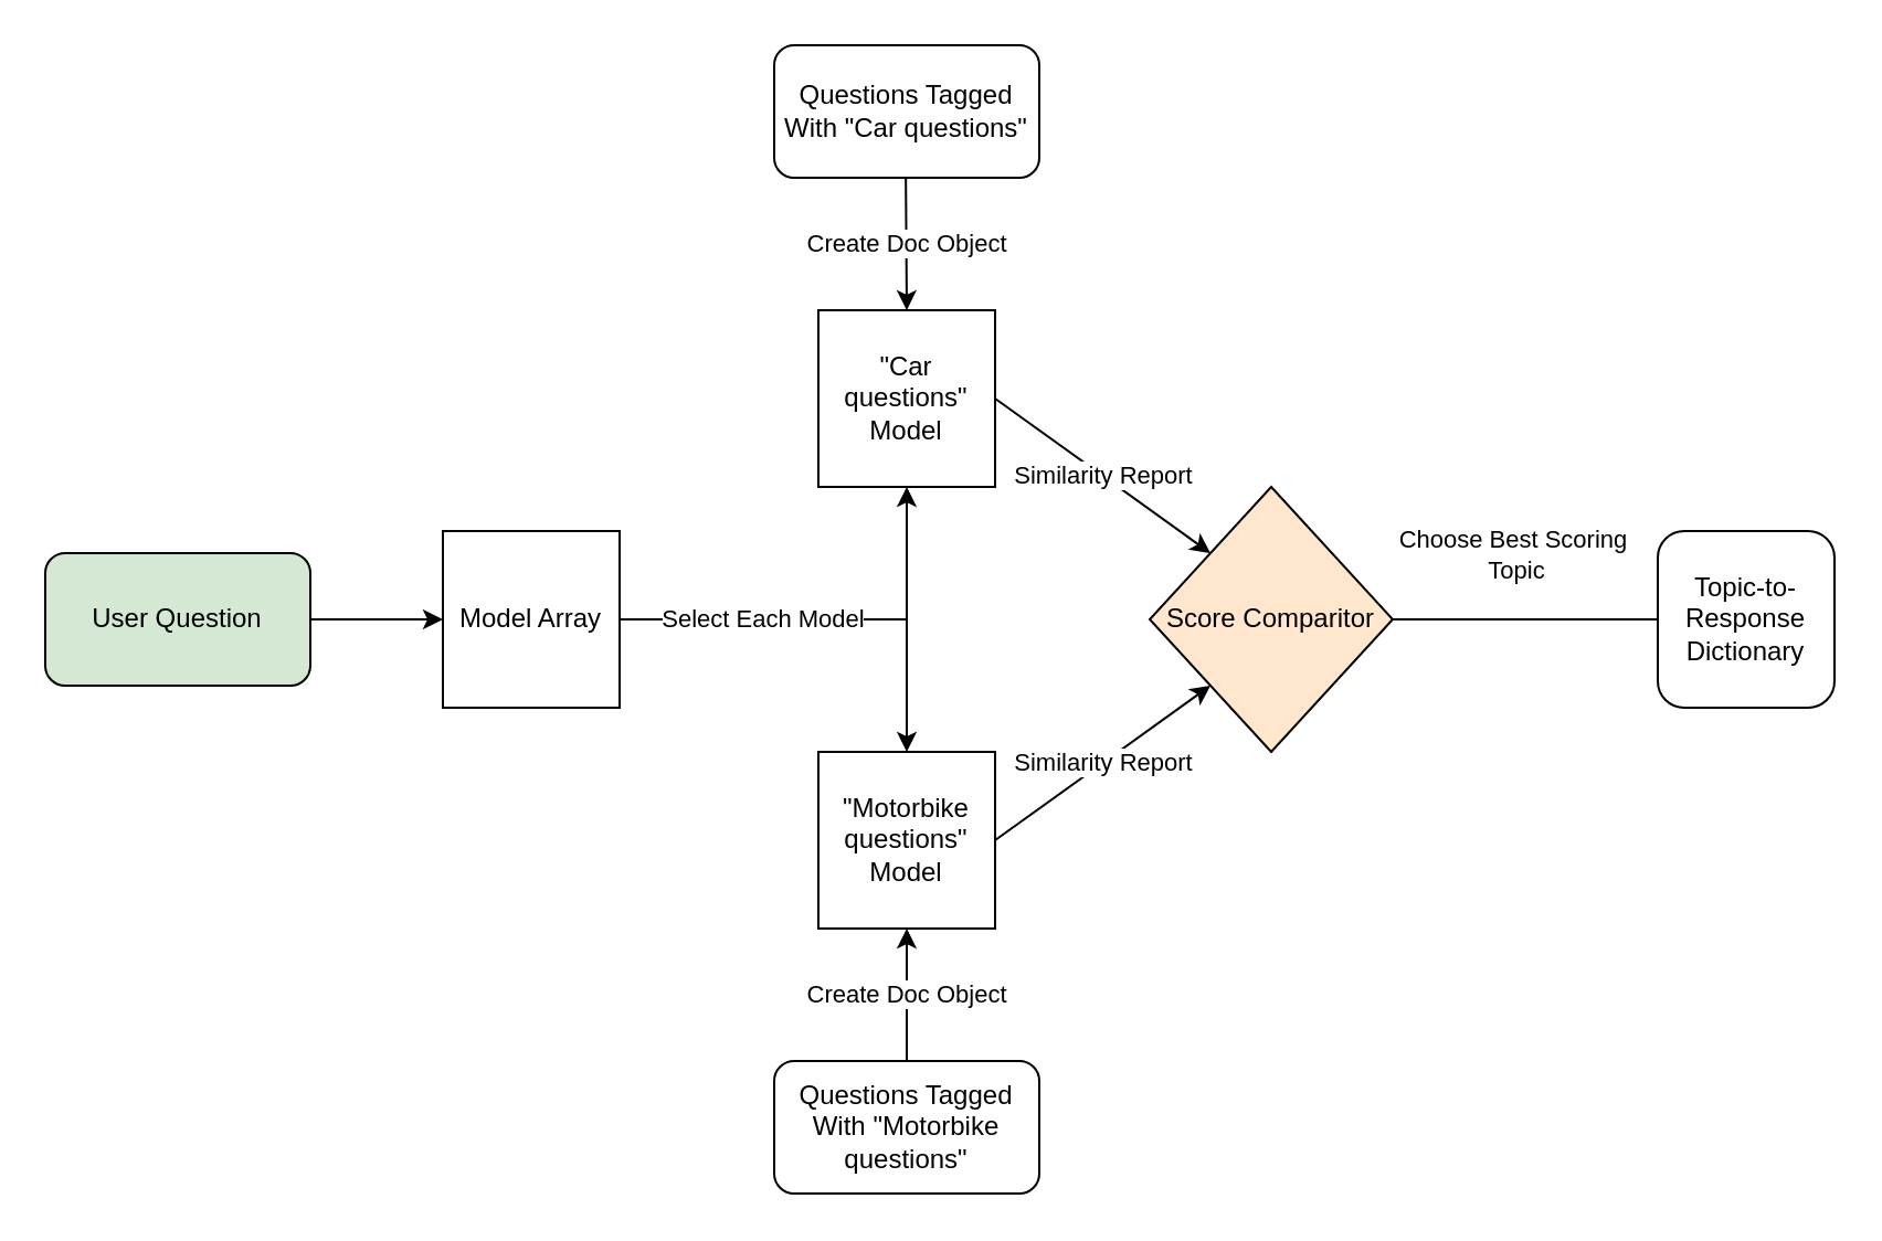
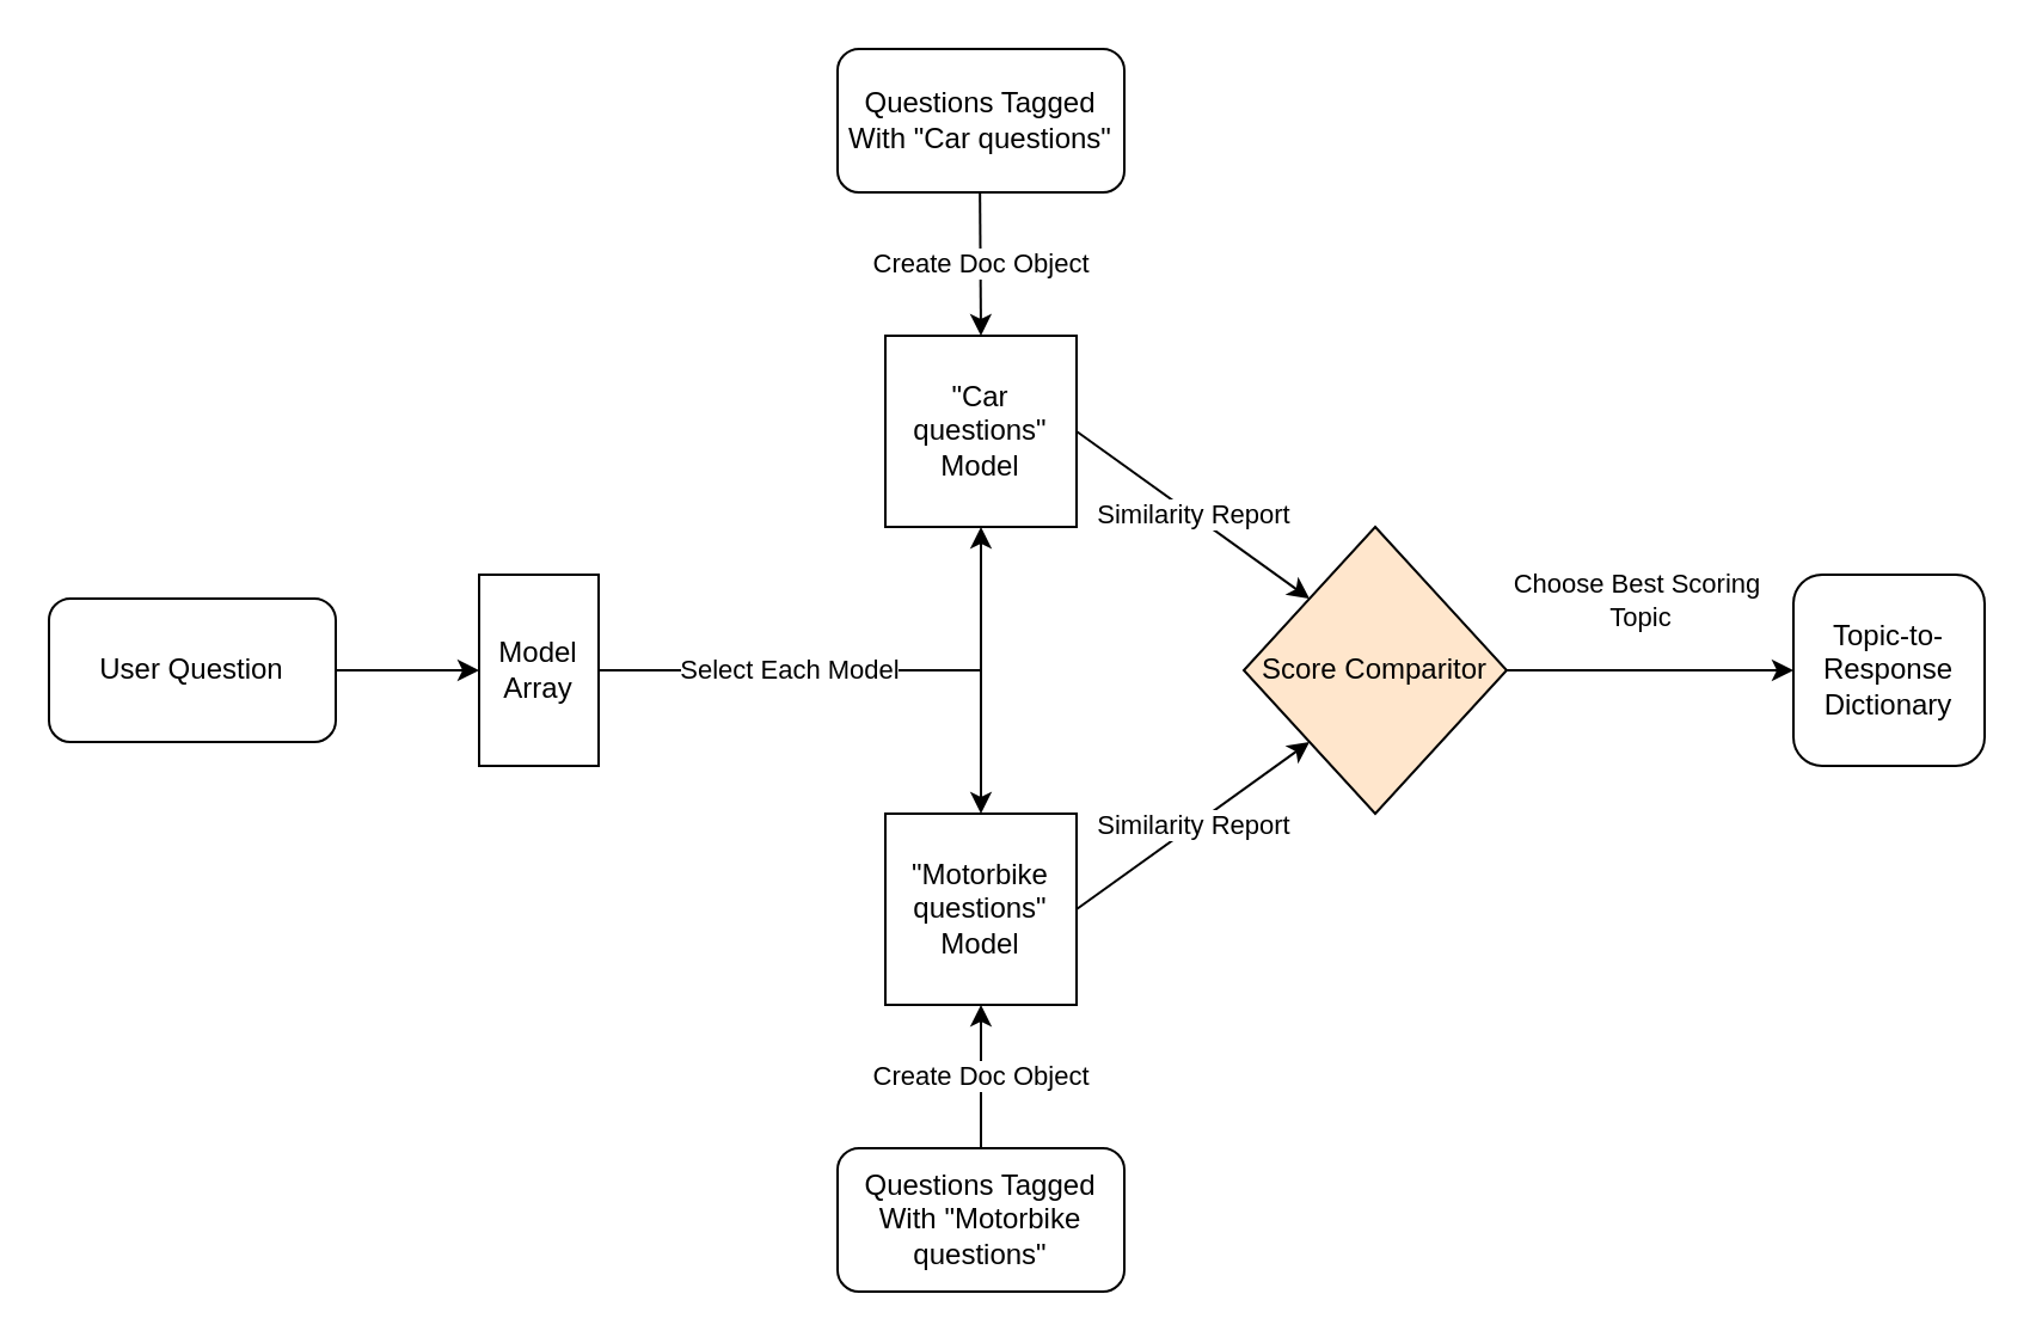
- <mxCell id="8" value="User Question" style="rounded=1;whiteSpace=wrap;html=1;fillColor=#d5e8d4;" vertex="1" parent="1"><mxGeometry x="20" y="250" width="120" height="60" as="geometry" /></mxCell>
+ <mxCell id="8" value="User Question" style="rounded=1;whiteSpace=wrap;html=1;" vertex="1" parent="1"><mxGeometry x="20" y="250" width="120" height="60" as="geometry" /></mxCell>
- <mxCell id="9" value="Model Array" style="whiteSpace=wrap;html=1;aspect=fixed;" vertex="1" parent="1"><mxGeometry x="200" y="240" width="80" height="80" as="geometry" /></mxCell>
+ <mxCell id="9" value="Model Array" style="whiteSpace=wrap;html=1;aspect=fixed;" vertex="1" parent="1"><mxGeometry x="200" y="240" width="50" height="80" as="geometry" /></mxCell>
- <mxCell id="16" value="" style="endArrow=none;html=1;rounded=0;entryX=0;entryY=0.5;entryDx=0;entryDy=0;exitX=1;exitY=0.5;exitDx=0;exitDy=0;" edge="1" parent="1" source="12" target="15"><mxGeometry width="50" height="50" relative="1" as="geometry"><mxPoint x="640" y="280" as="sourcePoint" /><mxPoint x="680" y="230" as="targetPoint" /></mxGeometry></mxCell>
+ <mxCell id="16" value="" style="endArrow=classic;html=1;rounded=0;entryX=0;entryY=0.5;entryDx=0;entryDy=0;exitX=1;exitY=0.5;exitDx=0;exitDy=0;" edge="1" parent="1" source="12" target="15"><mxGeometry width="50" height="50" relative="1" as="geometry"><mxPoint x="640" y="280" as="sourcePoint" /><mxPoint x="680" y="230" as="targetPoint" /></mxGeometry></mxCell>
